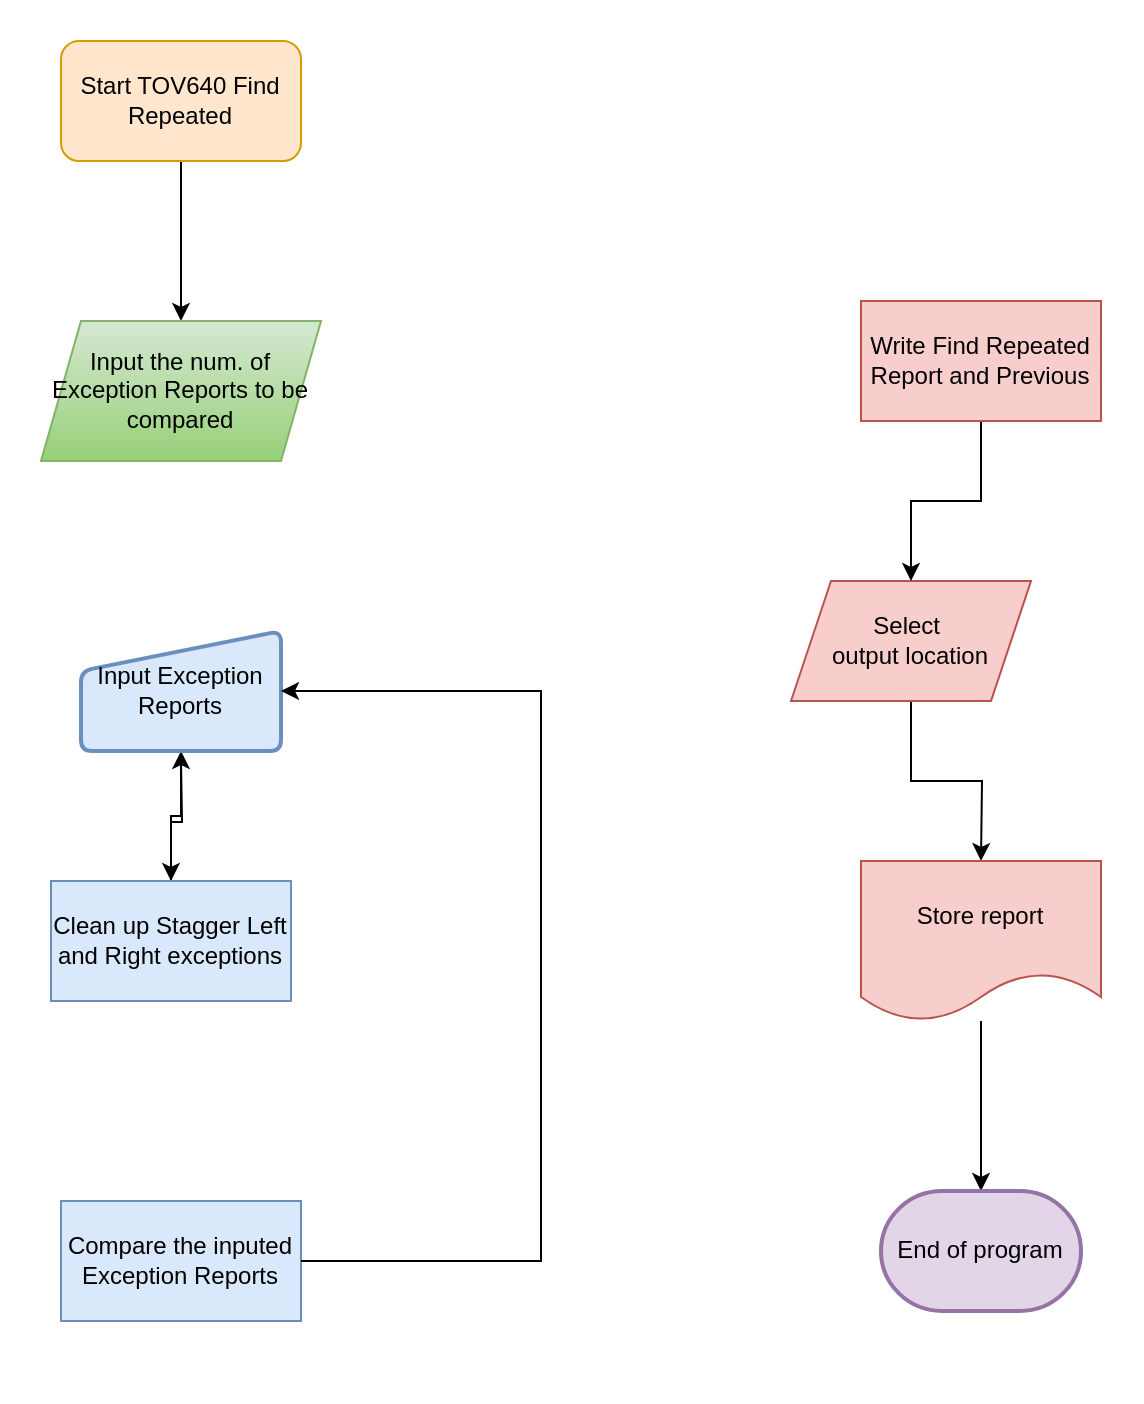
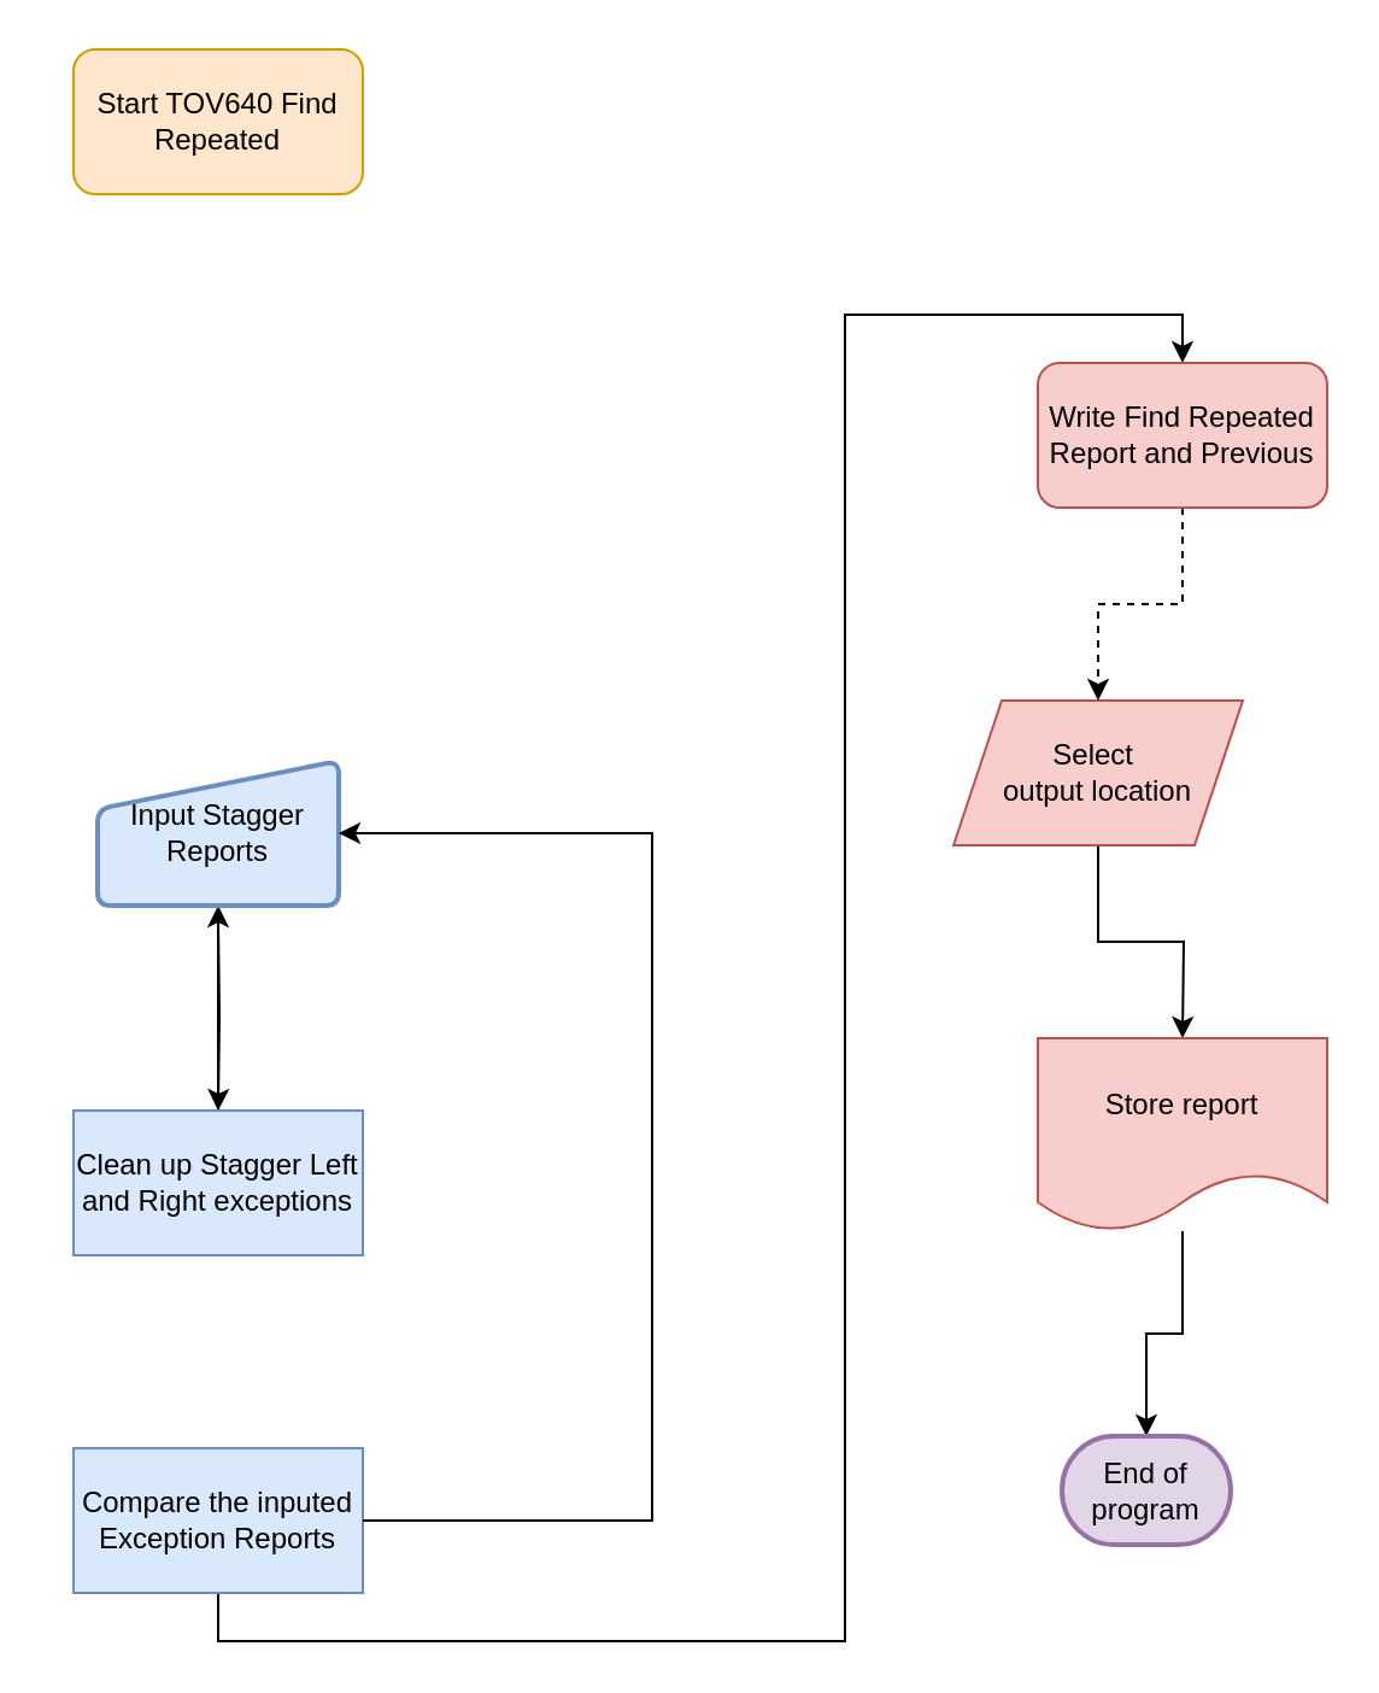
- <mxCell id="2" style="edgeStyle=orthogonalEdgeStyle;rounded=0;orthogonalLoop=1;jettySize=auto;html=1;exitX=0.5;exitY=1;exitDx=0;exitDy=0;" edge="1" parent="1" source="3" target="4"><mxGeometry relative="1" as="geometry" /></mxCell>
- <mxCell id="18" value="Write Find Repeated Report and Previous" style="rounded=0;whiteSpace=wrap;html=1;fillColor=#f8cecc;strokeColor=#b85450;" vertex="1" parent="1"><mxGeometry x="430" y="150" width="120" height="60" as="geometry" /></mxCell>
+ <mxCell id="18" value="Write Find Repeated Report and Previous" style="whiteSpace=wrap;html=1;fillColor=#f8cecc;strokeColor=#b85450;rounded=1;" vertex="1" parent="1"><mxGeometry x="430" y="150" width="120" height="60" as="geometry" /></mxCell>
- <mxCell id="4" value="Input the num. of Exception Reports to be compared" style="shape=parallelogram;perimeter=parallelogramPerimeter;whiteSpace=wrap;html=1;fixedSize=1;fillColor=#d5e8d4;gradientColor=#97d077;strokeColor=#82b366;" vertex="1" parent="1"><mxGeometry x="20" y="160" width="140" height="70" as="geometry" /></mxCell>
- <mxCell id="17" value="" style="edgeStyle=orthogonalEdgeStyle;rounded=0;orthogonalLoop=1;jettySize=auto;html=1;" edge="1" parent="1" source="18" target="13"><mxGeometry relative="1" as="geometry" /></mxCell>
+ <mxCell id="17" value="" style="edgeStyle=orthogonalEdgeStyle;rounded=0;orthogonalLoop=1;jettySize=auto;html=1;dashed=1;" edge="1" parent="1" source="18" target="13"><mxGeometry relative="1" as="geometry" /></mxCell>
- <mxCell id="10" value="Input Exception Reports" style="html=1;strokeWidth=2;shape=manualInput;whiteSpace=wrap;rounded=1;size=20;arcSize=11;fillColor=#dae8fc;strokeColor=#6c8ebf;" vertex="1" parent="1"><mxGeometry x="40" y="315" width="100" height="60" as="geometry" /></mxCell>
+ <mxCell id="10" value="Input Stagger Reports" style="html=1;strokeWidth=2;shape=manualInput;whiteSpace=wrap;rounded=1;size=20;arcSize=11;fillColor=#dae8fc;strokeColor=#6c8ebf;" vertex="1" parent="1"><mxGeometry x="40" y="315" width="100" height="60" as="geometry" /></mxCell>
+ <mxCell id="8" style="edgeStyle=orthogonalEdgeStyle;rounded=0;orthogonalLoop=1;jettySize=auto;html=1;exitX=0.5;exitY=1;exitDx=0;exitDy=0;entryX=0.5;entryY=0;entryDx=0;entryDy=0;" edge="1" parent="1" source="9" target="18"><mxGeometry relative="1" as="geometry"><Array as="points"><mxPoint x="90" y="680" /><mxPoint x="350" y="680" /><mxPoint x="350" y="130" /><mxPoint x="490" y="130" /></Array></mxGeometry></mxCell>
- <mxCell id="7" value="Clean up Stagger Left and Right exceptions" style="rounded=0;whiteSpace=wrap;html=1;fillColor=#dae8fc;strokeColor=#6c8ebf;" vertex="1" parent="1"><mxGeometry x="25" y="440" width="120" height="60" as="geometry" /></mxCell>
+ <mxCell id="7" value="Clean up Stagger Left and Right exceptions" style="rounded=0;whiteSpace=wrap;html=1;fillColor=#dae8fc;strokeColor=#6c8ebf;" vertex="1" parent="1"><mxGeometry x="30" y="460" width="120" height="60" as="geometry" /></mxCell>
- <mxCell id="16" value="End of program" style="strokeWidth=2;html=1;shape=mxgraph.flowchart.terminator;whiteSpace=wrap;fillColor=#e1d5e7;strokeColor=#9673a6;" vertex="1" parent="1"><mxGeometry x="440" y="595" width="100" height="60" as="geometry" /></mxCell>
+ <mxCell id="16" value="End of program" style="strokeWidth=2;html=1;shape=mxgraph.flowchart.terminator;whiteSpace=wrap;fillColor=#e1d5e7;strokeColor=#9673a6;" vertex="1" parent="1"><mxGeometry x="440" y="595" width="70" height="45" as="geometry" /></mxCell>
